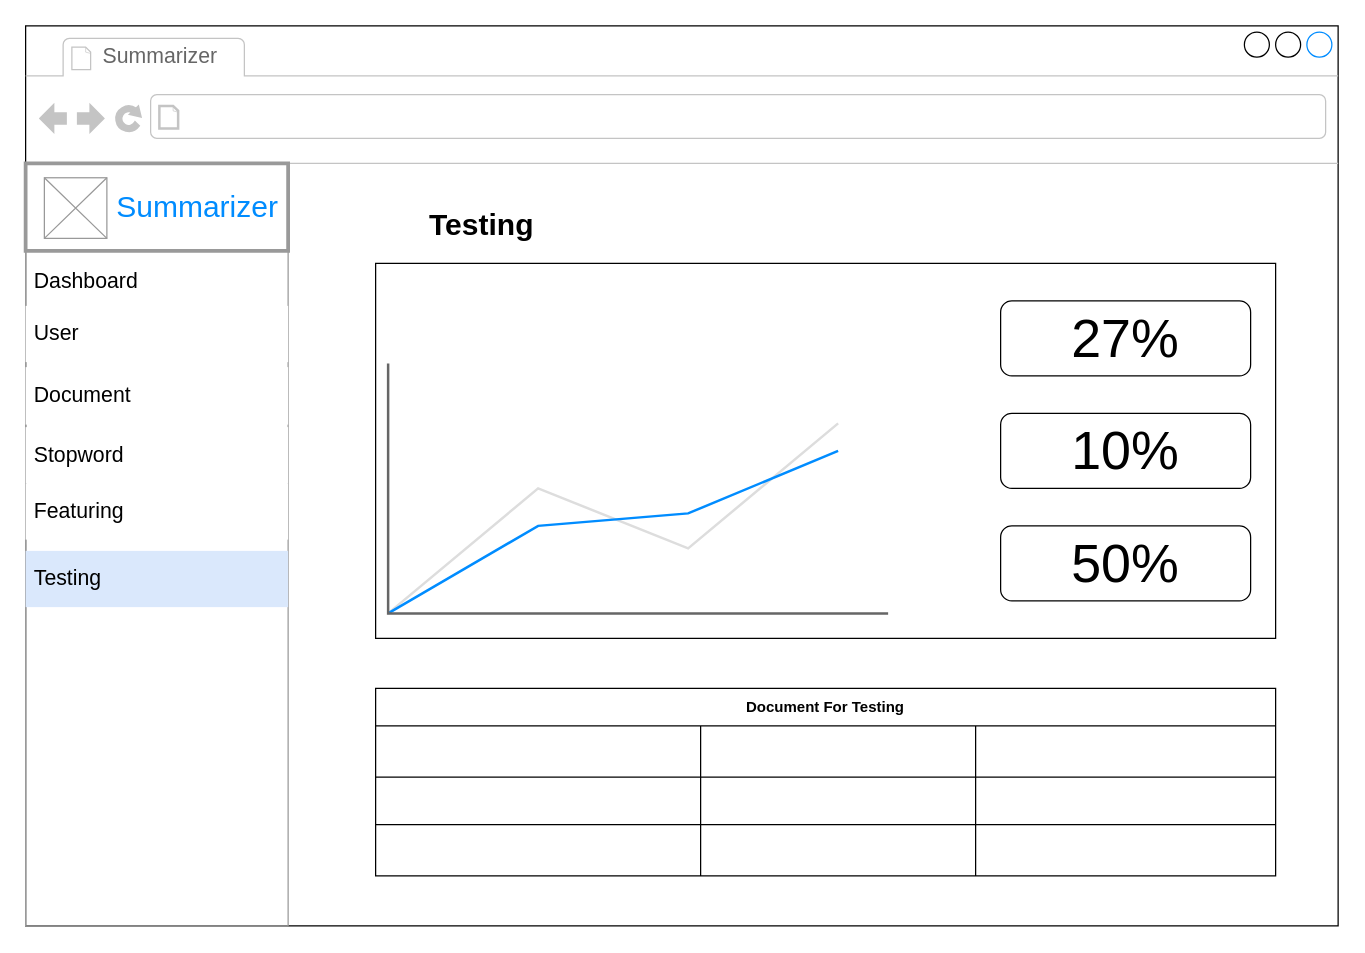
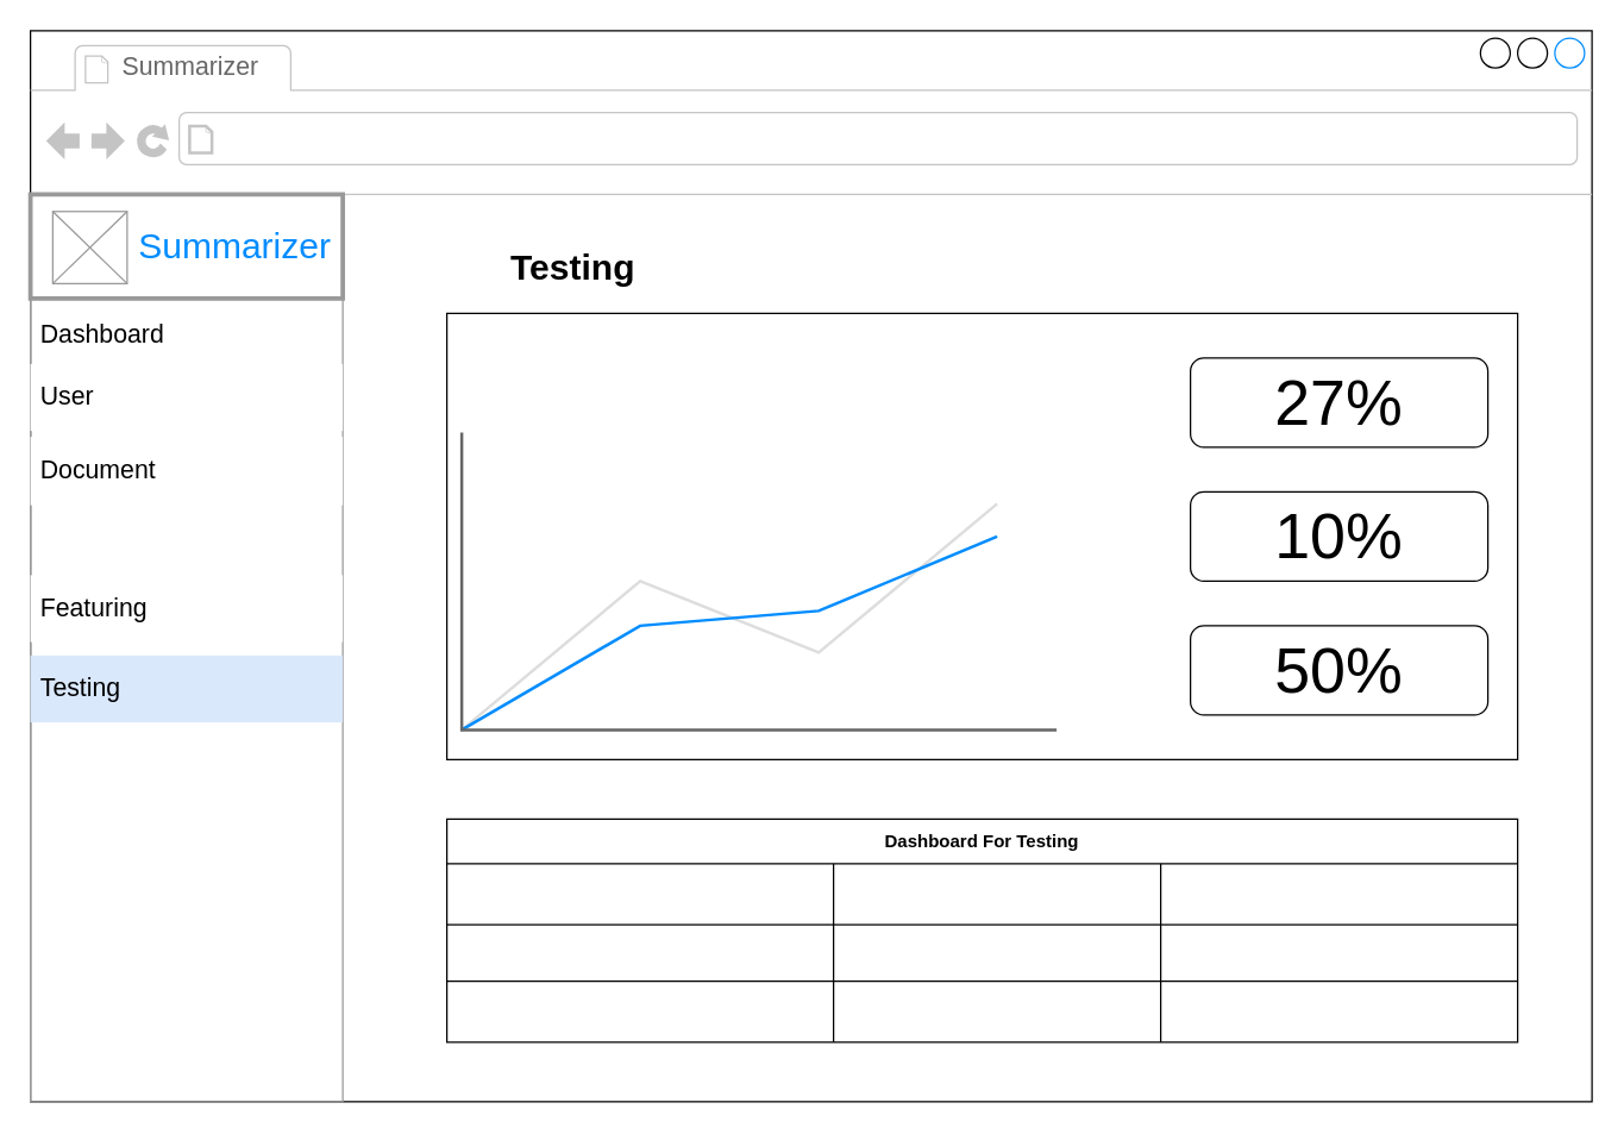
- <mxCell id="10" value="Stopword" style="strokeWidth=1;shadow=0;dashed=0;align=center;html=1;shape=mxgraph.mockup.forms.rrect;rSize=0;fontSize=17;align=left;spacingLeft=5;resizeWidth=1;strokeColor=none;" parent="5" vertex="1"><mxGeometry y="211" width="210" height="45" as="geometry" /></mxCell>
- <mxCell id="19" value="Document For Testing" style="shape=table;html=1;whiteSpace=wrap;startSize=30;container=1;collapsible=0;childLayout=tableLayout;fontStyle=1;align=center;" parent="2" vertex="1"><mxGeometry x="280" y="530" width="720" height="150" as="geometry" /></mxCell>
+ <mxCell id="19" value="Dashboard For Testing" style="shape=table;html=1;whiteSpace=wrap;startSize=30;container=1;collapsible=0;childLayout=tableLayout;fontStyle=1;align=center;" parent="2" vertex="1"><mxGeometry x="280" y="530" width="720" height="150" as="geometry" /></mxCell>
